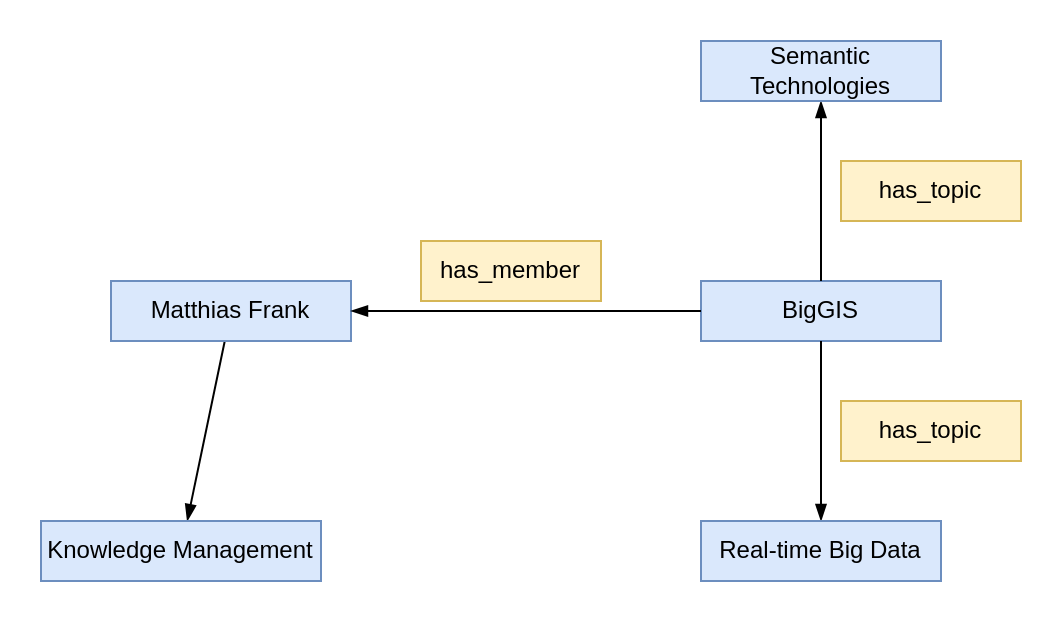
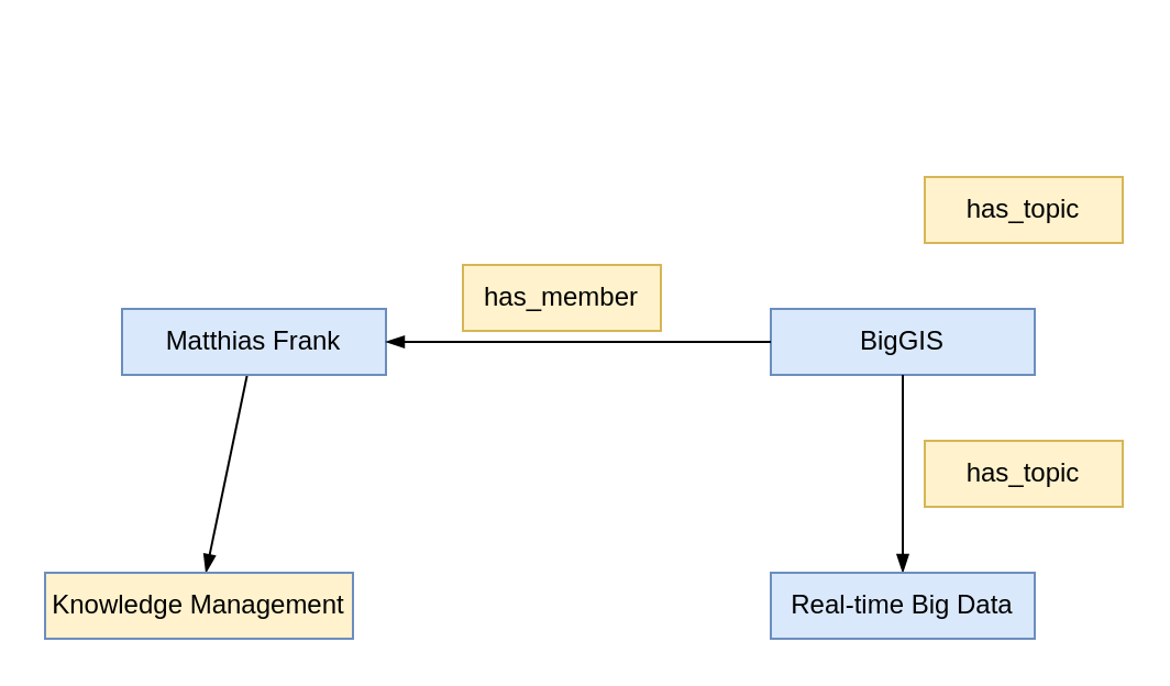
- <mxCell id="10" value="Semantic Technologies" style="rounded=0;whiteSpace=wrap;html=1;shadow=0;glass=0;strokeColor=#6c8ebf;strokeWidth=1;fontSize=12;align=center;fillColor=#dae8fc;fontStyle=0" vertex="1" parent="1"><mxGeometry x="350" y="20" width="120" height="30" as="geometry" /></mxCell>
- <mxCell id="9" style="edgeStyle=none;rounded=0;comic=0;orthogonalLoop=1;jettySize=auto;html=1;endArrow=blockThin;endFill=1;strokeWidth=1;fontSize=12;fontColor=#0000FF;" edge="1" parent="1" source="5" target="10"><mxGeometry relative="1" as="geometry"><mxPoint x="210" y="175" as="targetPoint" /><mxPoint x="370" y="175" as="sourcePoint" /></mxGeometry></mxCell>
- <mxCell id="4" value="Knowledge Management" style="rounded=0;whiteSpace=wrap;html=1;shadow=0;glass=0;strokeColor=#6c8ebf;strokeWidth=1;fontSize=12;align=center;fillColor=#dae8fc;fontStyle=0" vertex="1" parent="1"><mxGeometry x="20" y="260" width="140" height="30" as="geometry" /></mxCell>
+ <mxCell id="4" value="Knowledge Management" style="rounded=0;whiteSpace=wrap;html=1;shadow=0;glass=0;strokeColor=#6c8ebf;strokeWidth=1;fontSize=12;align=center;fillColor=#fff2cc;fontStyle=0;" vertex="1" parent="1"><mxGeometry x="20" y="260" width="140" height="30" as="geometry" /></mxCell>
